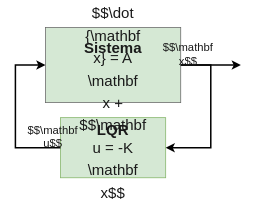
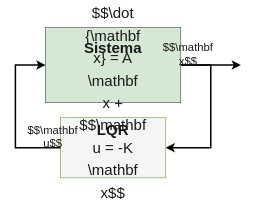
- <mxCell id="7" value="&lt;font color=&quot;#1a1a1a&quot;&gt;&lt;b&gt;LQR&lt;br&gt;&lt;br&gt;&lt;/b&gt;&lt;br&gt;&lt;/font&gt;" style="rounded=0;whiteSpace=wrap;html=1;fontSize=20;fillColor=#d5e8d4;strokeColor=#82b366;" parent="6" vertex="1"><mxGeometry width="140" height="80" as="geometry" /></mxCell>
+ <mxCell id="7" value="&lt;font color=&quot;#1a1a1a&quot;&gt;&lt;b&gt;LQR&lt;br&gt;&lt;br&gt;&lt;/b&gt;&lt;br&gt;&lt;/font&gt;" style="rounded=0;whiteSpace=wrap;html=1;fontSize=20;fillColor=#f5f5f5;strokeColor=#82b366;" parent="6" vertex="1"><mxGeometry width="140" height="80" as="geometry" /></mxCell>
